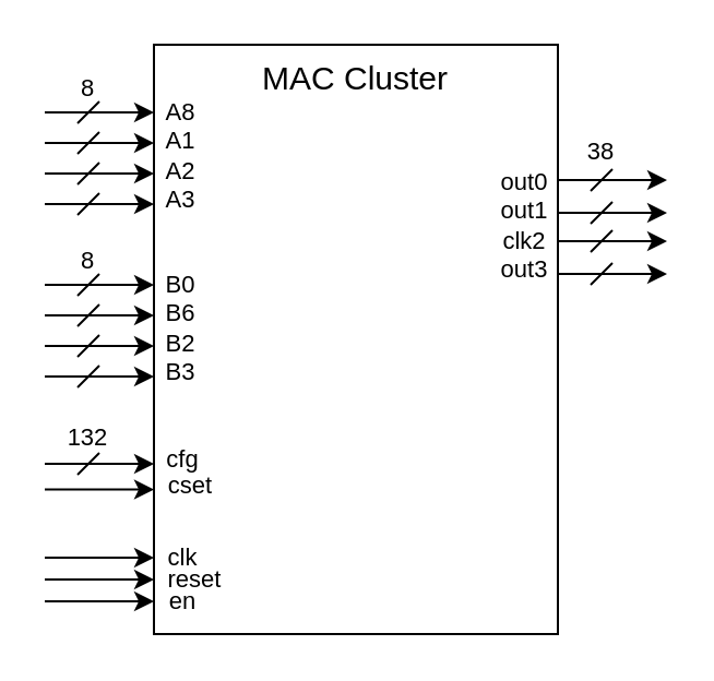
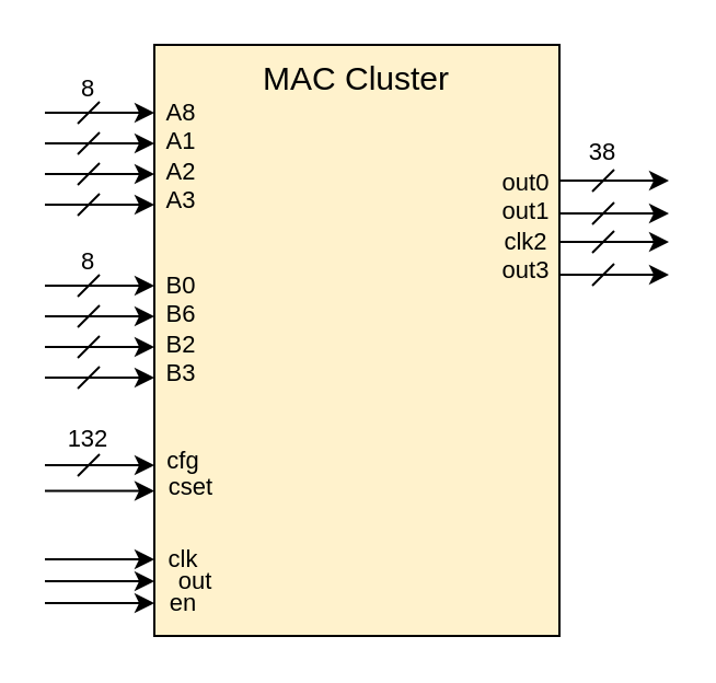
- <mxCell id="2" value="MAC Cluster" style="rounded=0;whiteSpace=wrap;html=1;verticalAlign=top;fontSize=15;" parent="1" vertex="1"><mxGeometry x="70" y="20" width="185" height="270" as="geometry" /></mxCell>
+ <mxCell id="2" value="MAC Cluster" style="rounded=0;whiteSpace=wrap;html=1;verticalAlign=top;fontSize=15;fillColor=#fff2cc;" parent="1" vertex="1"><mxGeometry x="70" y="20" width="185" height="270" as="geometry" /></mxCell>
- <mxCell id="4" value="reset" style="text;html=1;strokeColor=none;fillColor=none;align=center;verticalAlign=middle;whiteSpace=wrap;rounded=0;fontSize=11;" parent="1" vertex="1"><mxGeometry x="73" y="255" width="32" height="20" as="geometry" /></mxCell>
+ <mxCell id="4" value="out" style="text;html=1;strokeColor=none;fillColor=none;align=center;verticalAlign=middle;whiteSpace=wrap;rounded=0;fontSize=11;" parent="1" vertex="1"><mxGeometry x="73" y="255" width="32" height="20" as="geometry" /></mxCell>
